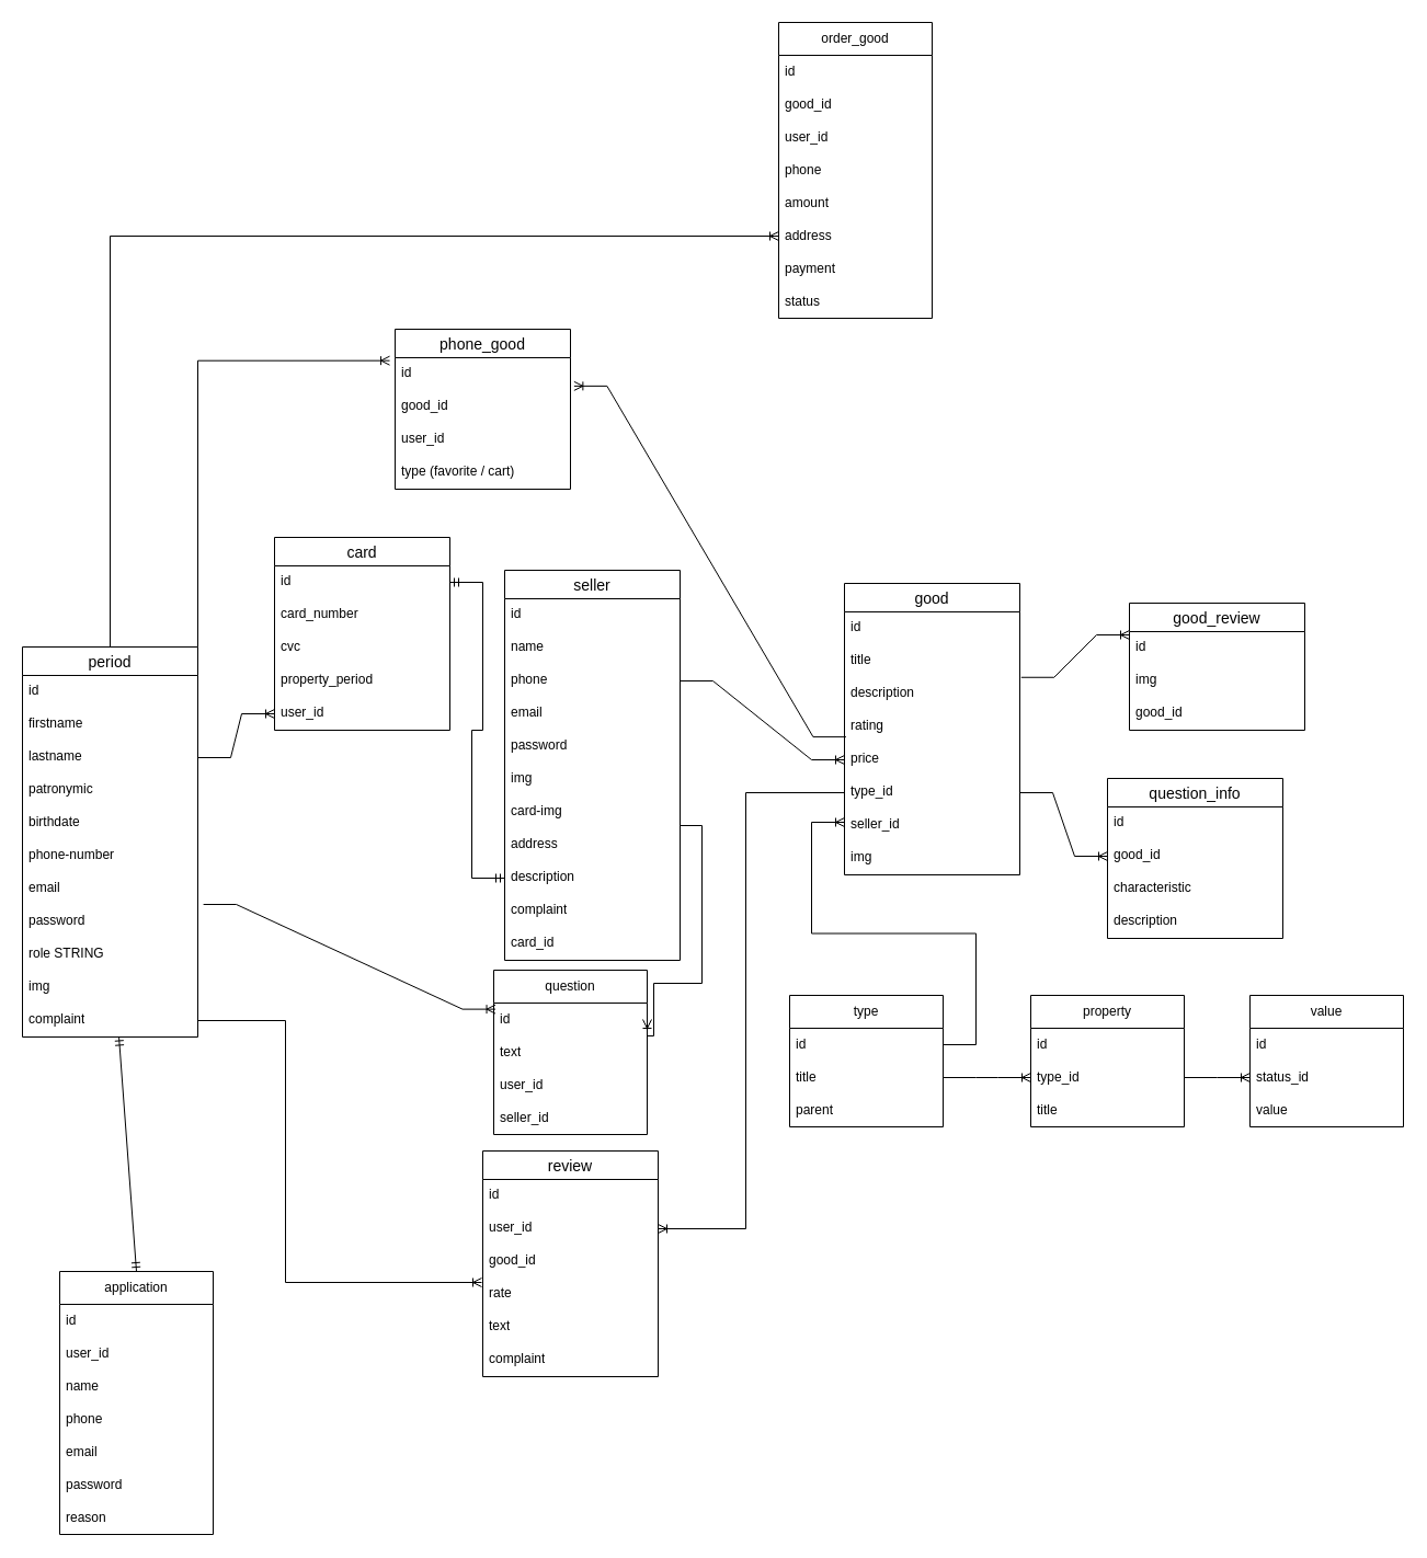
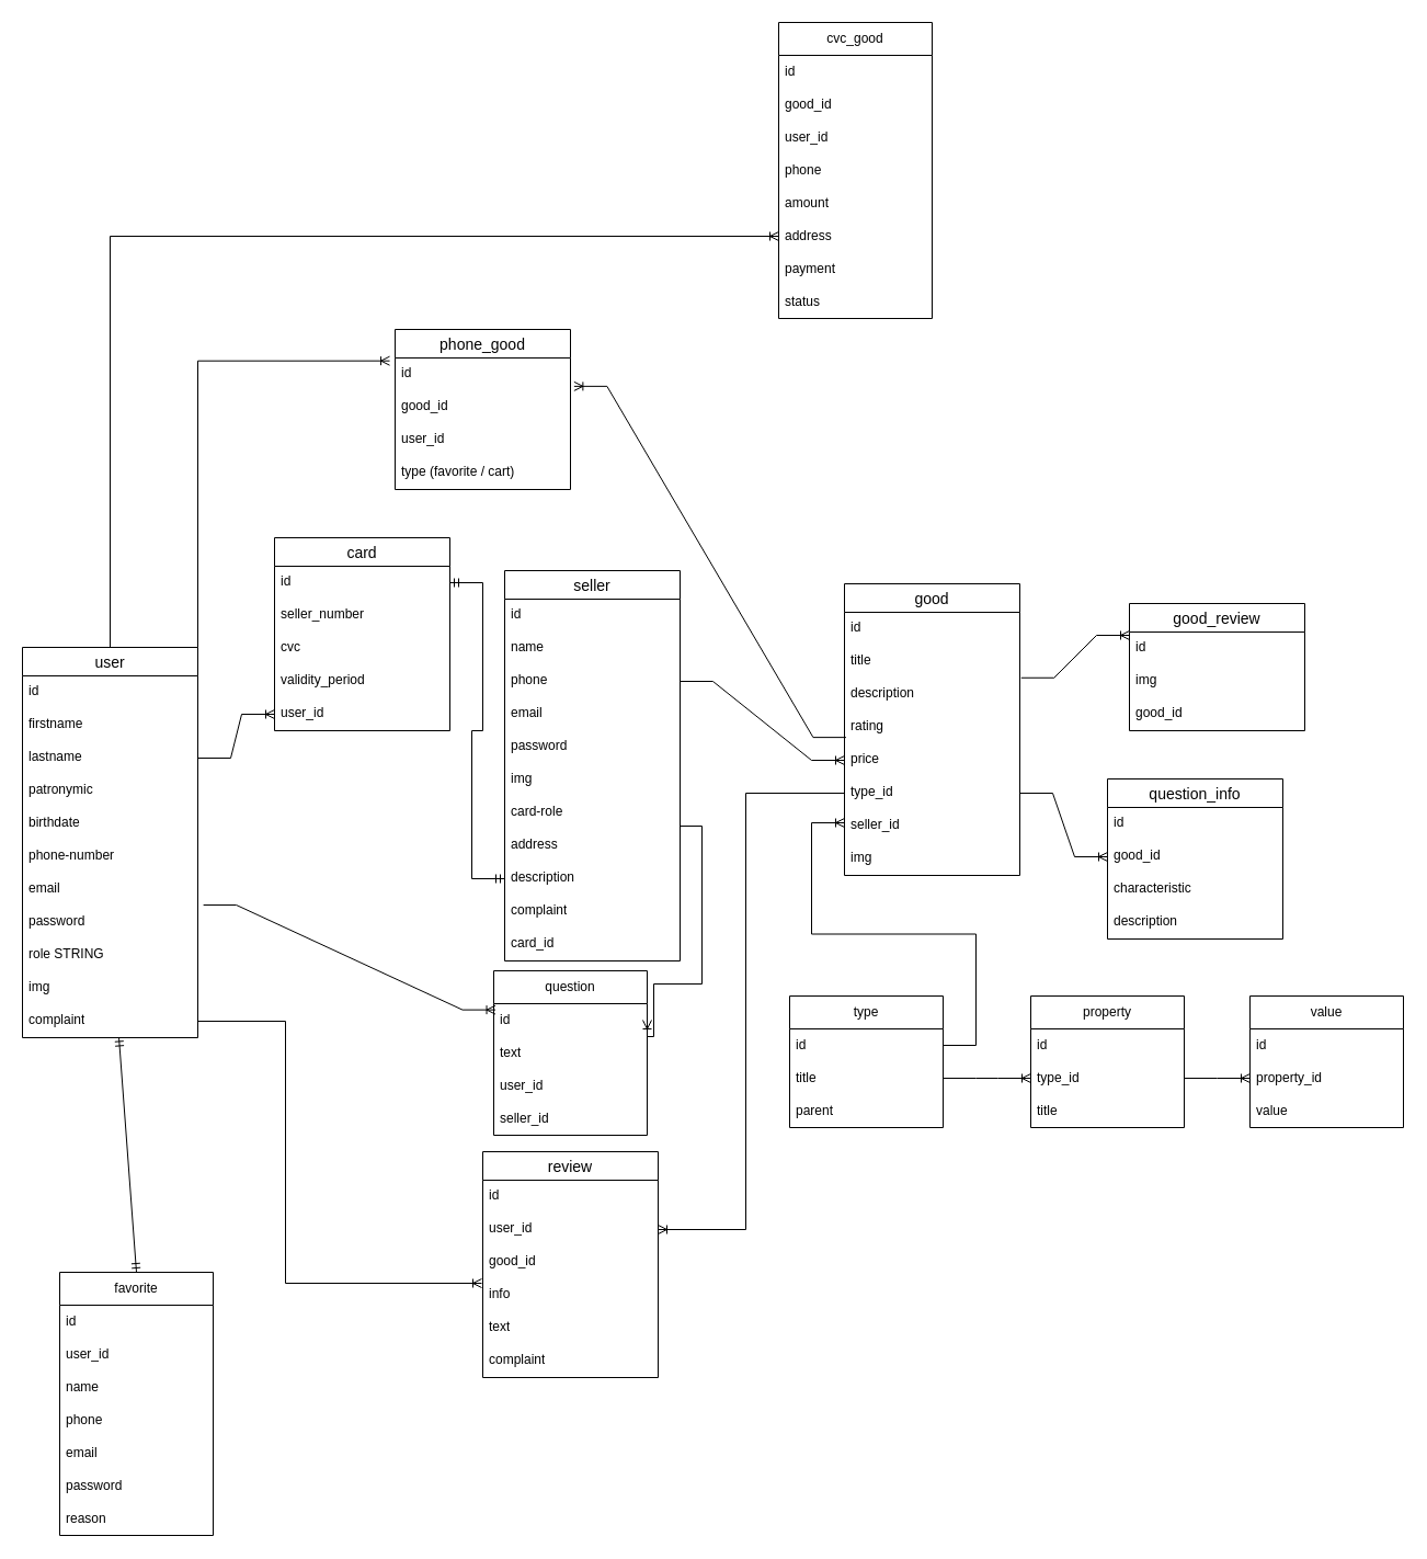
- <mxCell id="72" value="order_good" style="swimlane;fontStyle=0;childLayout=stackLayout;horizontal=1;startSize=30;horizontalStack=0;resizeParent=1;resizeParentMax=0;resizeLast=0;collapsible=1;marginBottom=0;whiteSpace=wrap;html=1;" parent="1" vertex="1"><mxGeometry x="710" y="20" width="140" height="270" as="geometry" /></mxCell>
+ <mxCell id="72" value="cvc_good" style="swimlane;fontStyle=0;childLayout=stackLayout;horizontal=1;startSize=30;horizontalStack=0;resizeParent=1;resizeParentMax=0;resizeLast=0;collapsible=1;marginBottom=0;whiteSpace=wrap;html=1;" parent="1" vertex="1"><mxGeometry x="710" y="20" width="140" height="270" as="geometry" /></mxCell>
- <mxCell id="83" value="card_number" style="text;strokeColor=none;fillColor=none;spacingLeft=4;spacingRight=4;overflow=hidden;rotatable=0;points=[[0,0.5],[1,0.5]];portConstraint=eastwest;fontSize=12;whiteSpace=wrap;html=1;" parent="81" vertex="1"><mxGeometry y="56" width="160" height="30" as="geometry" /></mxCell>
+ <mxCell id="83" value="seller_number" style="text;strokeColor=none;fillColor=none;spacingLeft=4;spacingRight=4;overflow=hidden;rotatable=0;points=[[0,0.5],[1,0.5]];portConstraint=eastwest;fontSize=12;whiteSpace=wrap;html=1;" parent="81" vertex="1"><mxGeometry y="56" width="160" height="30" as="geometry" /></mxCell>
- <mxCell id="3" value="period" style="swimlane;fontStyle=0;childLayout=stackLayout;horizontal=1;startSize=26;horizontalStack=0;resizeParent=1;resizeParentMax=0;resizeLast=0;collapsible=1;marginBottom=0;align=center;fontSize=14;" parent="1" vertex="1"><mxGeometry x="20" y="590" width="160" height="356" as="geometry" /></mxCell>
+ <mxCell id="3" value="user" style="swimlane;fontStyle=0;childLayout=stackLayout;horizontal=1;startSize=26;horizontalStack=0;resizeParent=1;resizeParentMax=0;resizeLast=0;collapsible=1;marginBottom=0;align=center;fontSize=14;" parent="1" vertex="1"><mxGeometry x="20" y="590" width="160" height="356" as="geometry" /></mxCell>
- <mxCell id="85" value="property_period" style="text;strokeColor=none;fillColor=none;spacingLeft=4;spacingRight=4;overflow=hidden;rotatable=0;points=[[0,0.5],[1,0.5]];portConstraint=eastwest;fontSize=12;whiteSpace=wrap;html=1;" parent="81" vertex="1"><mxGeometry y="116" width="160" height="30" as="geometry" /></mxCell>
+ <mxCell id="85" value="validity_period" style="text;strokeColor=none;fillColor=none;spacingLeft=4;spacingRight=4;overflow=hidden;rotatable=0;points=[[0,0.5],[1,0.5]];portConstraint=eastwest;fontSize=12;whiteSpace=wrap;html=1;" parent="81" vertex="1"><mxGeometry y="116" width="160" height="30" as="geometry" /></mxCell>
- <mxCell id="59" value="card-img" style="text;strokeColor=none;fillColor=none;spacingLeft=4;spacingRight=4;overflow=hidden;rotatable=0;points=[[0,0.5],[1,0.5]];portConstraint=eastwest;fontSize=12;whiteSpace=wrap;html=1;" parent="52" vertex="1"><mxGeometry y="206" width="160" height="30" as="geometry" /></mxCell>
+ <mxCell id="59" value="card-role" style="text;strokeColor=none;fillColor=none;spacingLeft=4;spacingRight=4;overflow=hidden;rotatable=0;points=[[0,0.5],[1,0.5]];portConstraint=eastwest;fontSize=12;whiteSpace=wrap;html=1;" parent="52" vertex="1"><mxGeometry y="206" width="160" height="30" as="geometry" /></mxCell>
- <mxCell id="47" value="status_id" style="text;strokeColor=none;fillColor=none;align=left;verticalAlign=middle;spacingLeft=4;spacingRight=4;overflow=hidden;points=[[0,0.5],[1,0.5]];portConstraint=eastwest;rotatable=0;whiteSpace=wrap;html=1;" parent="45" vertex="1"><mxGeometry y="60" width="140" height="30" as="geometry" /></mxCell>
+ <mxCell id="47" value="property_id" style="text;strokeColor=none;fillColor=none;align=left;verticalAlign=middle;spacingLeft=4;spacingRight=4;overflow=hidden;points=[[0,0.5],[1,0.5]];portConstraint=eastwest;rotatable=0;whiteSpace=wrap;html=1;" parent="45" vertex="1"><mxGeometry y="60" width="140" height="30" as="geometry" /></mxCell>
- <mxCell id="96" value="application" style="swimlane;fontStyle=0;childLayout=stackLayout;horizontal=1;startSize=30;horizontalStack=0;resizeParent=1;resizeParentMax=0;resizeLast=0;collapsible=1;marginBottom=0;whiteSpace=wrap;html=1;" parent="1" vertex="1"><mxGeometry x="54" y="1160" width="140" height="240" as="geometry" /></mxCell>
+ <mxCell id="96" value="favorite" style="swimlane;fontStyle=0;childLayout=stackLayout;horizontal=1;startSize=30;horizontalStack=0;resizeParent=1;resizeParentMax=0;resizeLast=0;collapsible=1;marginBottom=0;whiteSpace=wrap;html=1;" parent="1" vertex="1"><mxGeometry x="54" y="1160" width="140" height="240" as="geometry" /></mxCell>
- <mxCell id="28" value="rate" style="text;strokeColor=none;fillColor=none;spacingLeft=4;spacingRight=4;overflow=hidden;rotatable=0;points=[[0,0.5],[1,0.5]];portConstraint=eastwest;fontSize=12;whiteSpace=wrap;html=1;" parent="24" vertex="1"><mxGeometry y="116" width="160" height="30" as="geometry" /></mxCell>
+ <mxCell id="28" value="info" style="text;strokeColor=none;fillColor=none;spacingLeft=4;spacingRight=4;overflow=hidden;rotatable=0;points=[[0,0.5],[1,0.5]];portConstraint=eastwest;fontSize=12;whiteSpace=wrap;html=1;" parent="24" vertex="1"><mxGeometry y="116" width="160" height="30" as="geometry" /></mxCell>
